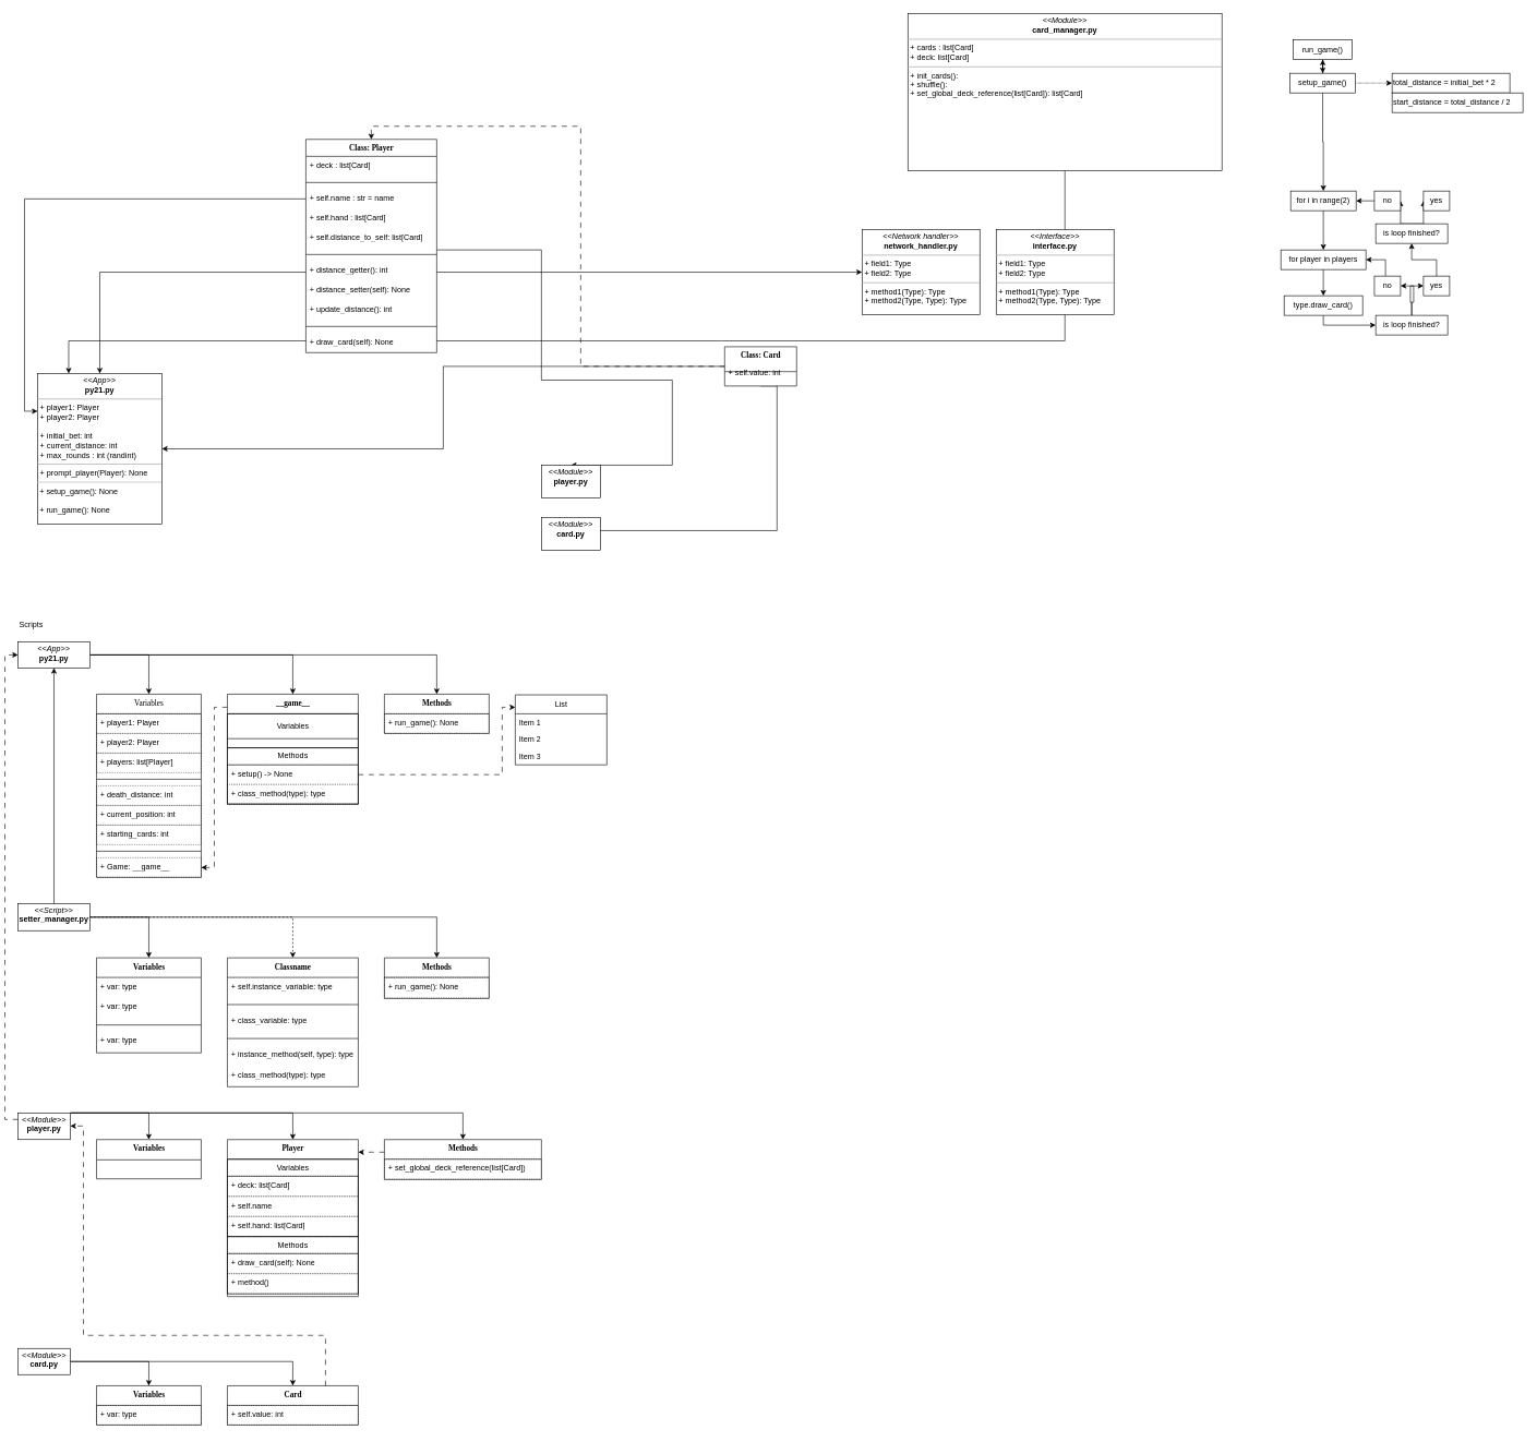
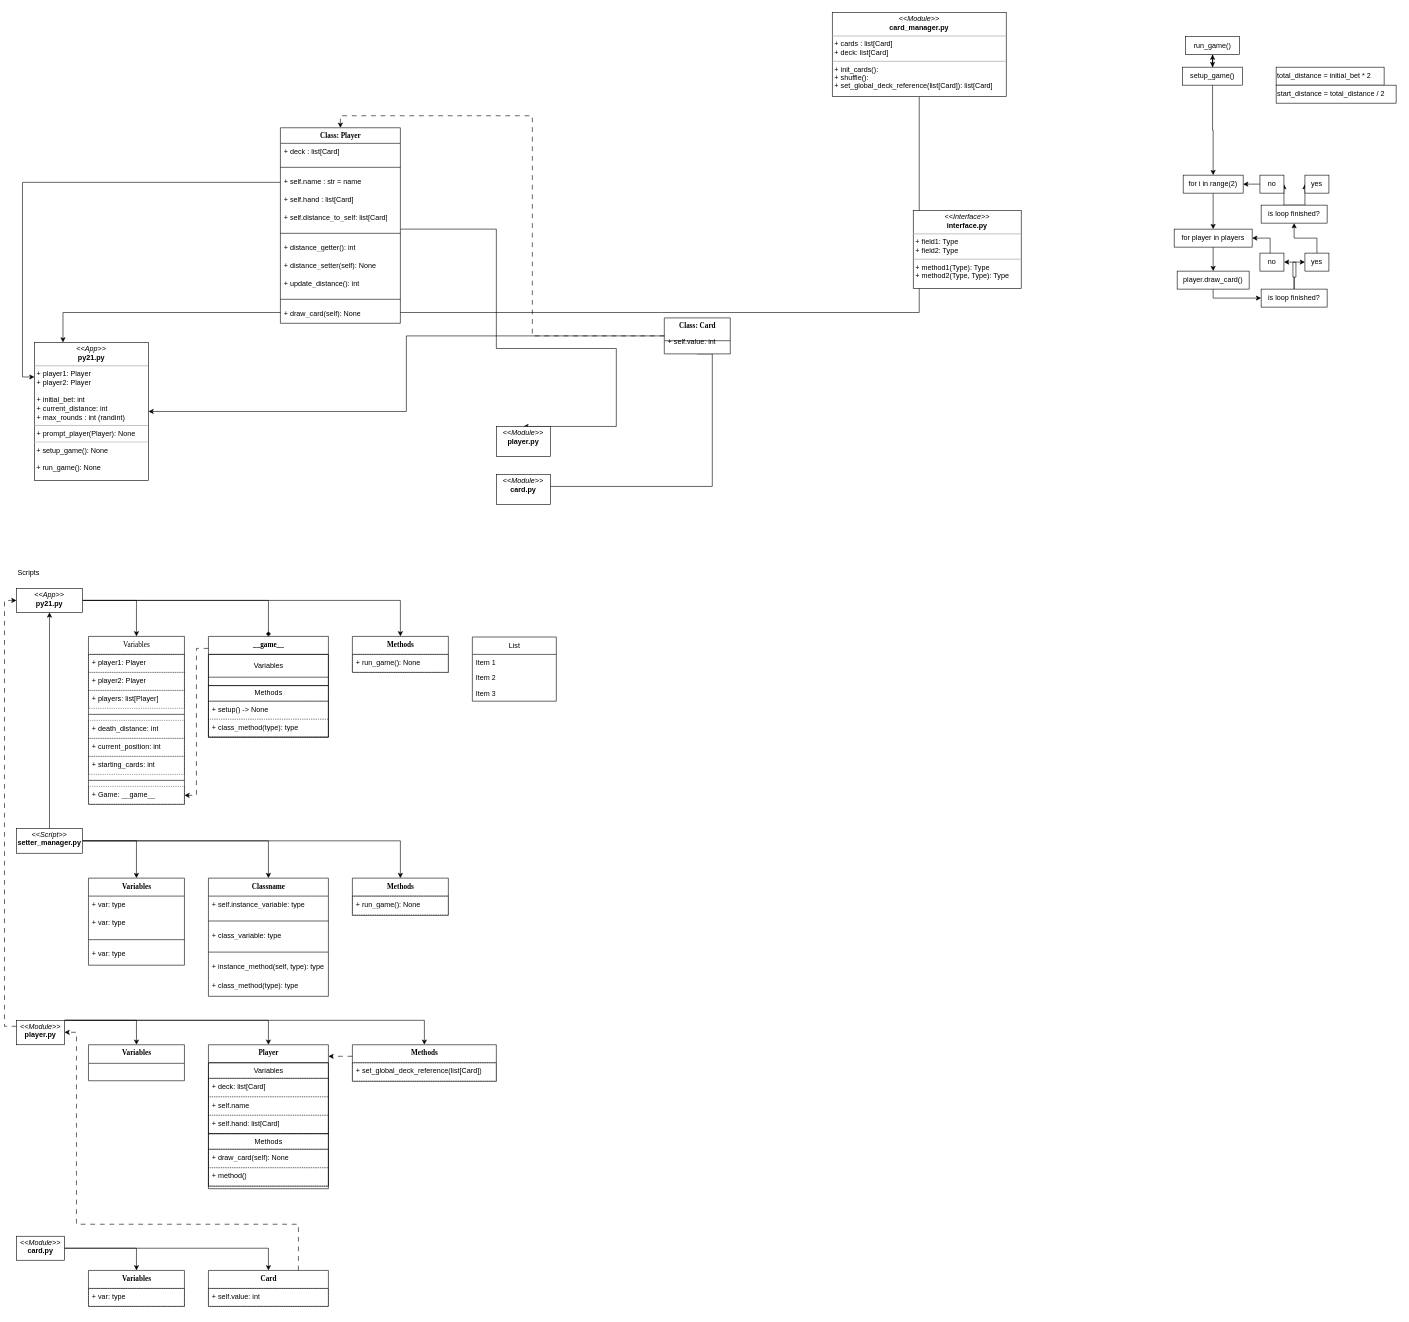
- <mxCell id="88" style="edgeStyle=orthogonalEdgeStyle;rounded=0;orthogonalLoop=1;jettySize=auto;html=1;entryX=0;entryY=0.5;entryDx=0;entryDy=0;dashed=1;dashPattern=1 1;" edge="1" parent="1" source="100" target="97"><mxGeometry relative="1" as="geometry" /></mxCell>
- <mxCell id="94" value="&lt;p style=&quot;margin:0px;margin-top:4px;text-align:center;&quot;&gt;&lt;i&gt;&amp;lt;&amp;lt;Module&amp;gt;&amp;gt;&lt;/i&gt;&lt;br&gt;&lt;b&gt;card_manager.py&lt;/b&gt;&lt;/p&gt;&lt;hr size=&quot;1&quot;&gt;&lt;p style=&quot;margin:0px;margin-left:4px;&quot;&gt;+ cards : list[Card]&lt;br&gt;+ deck: list[Card]&lt;/p&gt;&lt;hr size=&quot;1&quot;&gt;&lt;p style=&quot;margin:0px;margin-left:4px;&quot;&gt;+ init_cards():&lt;/p&gt;&lt;p style=&quot;margin:0px;margin-left:4px;&quot;&gt;+ shuffle():&lt;/p&gt;&lt;p style=&quot;margin:0px;margin-left:4px;&quot;&gt;+ set_global_deck_reference(list[Card]):&amp;nbsp;&lt;span style=&quot;background-color: transparent; color: light-dark(rgb(0, 0, 0), rgb(255, 255, 255));&quot;&gt;list[Card]&lt;/span&gt;&lt;span style=&quot;background-color: transparent; color: light-dark(rgb(0, 0, 0), rgb(255, 255, 255));&quot;&gt;&amp;nbsp;&lt;/span&gt;&lt;/p&gt;" style="verticalAlign=top;align=left;overflow=fill;fontSize=12;fontFamily=Helvetica;html=1;rounded=0;shadow=0;comic=0;labelBackgroundColor=none;strokeWidth=1" vertex="1" parent="1"><mxGeometry x="1380" y="20" width="480" height="240" as="geometry" /></mxCell>
+ <mxCell id="94" value="&lt;p style=&quot;margin:0px;margin-top:4px;text-align:center;&quot;&gt;&lt;i&gt;&amp;lt;&amp;lt;Module&amp;gt;&amp;gt;&lt;/i&gt;&lt;br&gt;&lt;b&gt;card_manager.py&lt;/b&gt;&lt;/p&gt;&lt;hr size=&quot;1&quot;&gt;&lt;p style=&quot;margin:0px;margin-left:4px;&quot;&gt;+ cards : list[Card]&lt;br&gt;+ deck: list[Card]&lt;/p&gt;&lt;hr size=&quot;1&quot;&gt;&lt;p style=&quot;margin:0px;margin-left:4px;&quot;&gt;+ init_cards():&lt;/p&gt;&lt;p style=&quot;margin:0px;margin-left:4px;&quot;&gt;+ shuffle():&lt;/p&gt;&lt;p style=&quot;margin:0px;margin-left:4px;&quot;&gt;+ set_global_deck_reference(list[Card]):&amp;nbsp;&lt;span style=&quot;background-color: transparent; color: light-dark(rgb(0, 0, 0), rgb(255, 255, 255));&quot;&gt;list[Card]&lt;/span&gt;&lt;span style=&quot;background-color: transparent; color: light-dark(rgb(0, 0, 0), rgb(255, 255, 255));&quot;&gt;&amp;nbsp;&lt;/span&gt;&lt;/p&gt;" style="verticalAlign=top;align=left;overflow=fill;fontSize=12;fontFamily=Helvetica;html=1;rounded=0;shadow=0;comic=0;labelBackgroundColor=none;strokeWidth=1" vertex="1" parent="1"><mxGeometry x="1380" y="20" width="290" height="140" as="geometry" /></mxCell>
- <mxCell id="85" style="rounded=0;orthogonalLoop=1;jettySize=auto;html=1;entryX=0.5;entryY=0;entryDx=0;entryDy=0;startArrow=classic;startFill=1;strokeWidth=1;edgeStyle=orthogonalEdgeStyle;" edge="1" parent="1" source="96" target="95"><mxGeometry relative="1" as="geometry" /></mxCell>
- <mxCell id="96" value="&lt;p style=&quot;margin:0px;margin-top:4px;text-align:center;&quot;&gt;&lt;i&gt;&amp;lt;&amp;lt;Network handler&amp;gt;&amp;gt;&lt;/i&gt;&lt;br&gt;&lt;b&gt;network_handler.py&lt;/b&gt;&lt;/p&gt;&lt;hr size=&quot;1&quot;&gt;&lt;p style=&quot;margin:0px;margin-left:4px;&quot;&gt;+ field1: Type&lt;br&gt;+ field2: Type&lt;/p&gt;&lt;hr size=&quot;1&quot;&gt;&lt;p style=&quot;margin:0px;margin-left:4px;&quot;&gt;+ method1(Type): Type&lt;br&gt;+ method2(Type, Type): Type&lt;/p&gt;" style="verticalAlign=top;align=left;overflow=fill;fontSize=12;fontFamily=Helvetica;html=1;rounded=0;shadow=0;comic=0;labelBackgroundColor=none;strokeWidth=1" vertex="1" parent="1"><mxGeometry x="1310" y="350" width="180" height="130" as="geometry" /></mxCell>
- <mxCell id="129" value="type.draw_card()" style="whiteSpace=wrap;html=1;" vertex="1" parent="115"><mxGeometry x="5" y="160" width="120" height="30" as="geometry" /></mxCell>
+ <mxCell id="129" value="player.draw_card()" style="whiteSpace=wrap;html=1;" vertex="1" parent="115"><mxGeometry x="5" y="160" width="120" height="30" as="geometry" /></mxCell>
- <mxCell id="7" style="edgeStyle=orthogonalEdgeStyle;rounded=0;orthogonalLoop=1;jettySize=auto;html=1;exitX=1;exitY=0.5;exitDx=0;exitDy=0;" edge="1" parent="5" source="9" target="21"><mxGeometry relative="1" as="geometry" /></mxCell>
+ <mxCell id="7" style="edgeStyle=orthogonalEdgeStyle;rounded=0;orthogonalLoop=1;jettySize=auto;html=1;exitX=1;exitY=0.5;exitDx=0;exitDy=0;endArrow=diamond;" edge="1" parent="5" source="9" target="21"><mxGeometry relative="1" as="geometry" /></mxCell>
- <mxCell id="28" style="edgeStyle=orthogonalEdgeStyle;rounded=0;orthogonalLoop=1;jettySize=auto;html=1;dashed=1;dashPattern=8 8;" edge="1" parent="5" source="24" target="29"><mxGeometry relative="1" as="geometry"><mxPoint x="760" y="90" as="targetPoint" /><Array as="points"><mxPoint x="740" y="203" /><mxPoint x="740" y="100" /></Array></mxGeometry></mxCell>
- <mxCell id="35" style="edgeStyle=orthogonalEdgeStyle;rounded=0;orthogonalLoop=1;jettySize=auto;html=1;entryX=0.5;entryY=0;entryDx=0;entryDy=0;elbow=vertical;dashed=1;" edge="1" parent="34" source="37" target="43"><mxGeometry relative="1" as="geometry" /></mxCell>
+ <mxCell id="35" style="edgeStyle=orthogonalEdgeStyle;rounded=0;orthogonalLoop=1;jettySize=auto;html=1;entryX=0.5;entryY=0;entryDx=0;entryDy=0;elbow=vertical;" edge="1" parent="34" source="37" target="43"><mxGeometry relative="1" as="geometry" /></mxCell>
